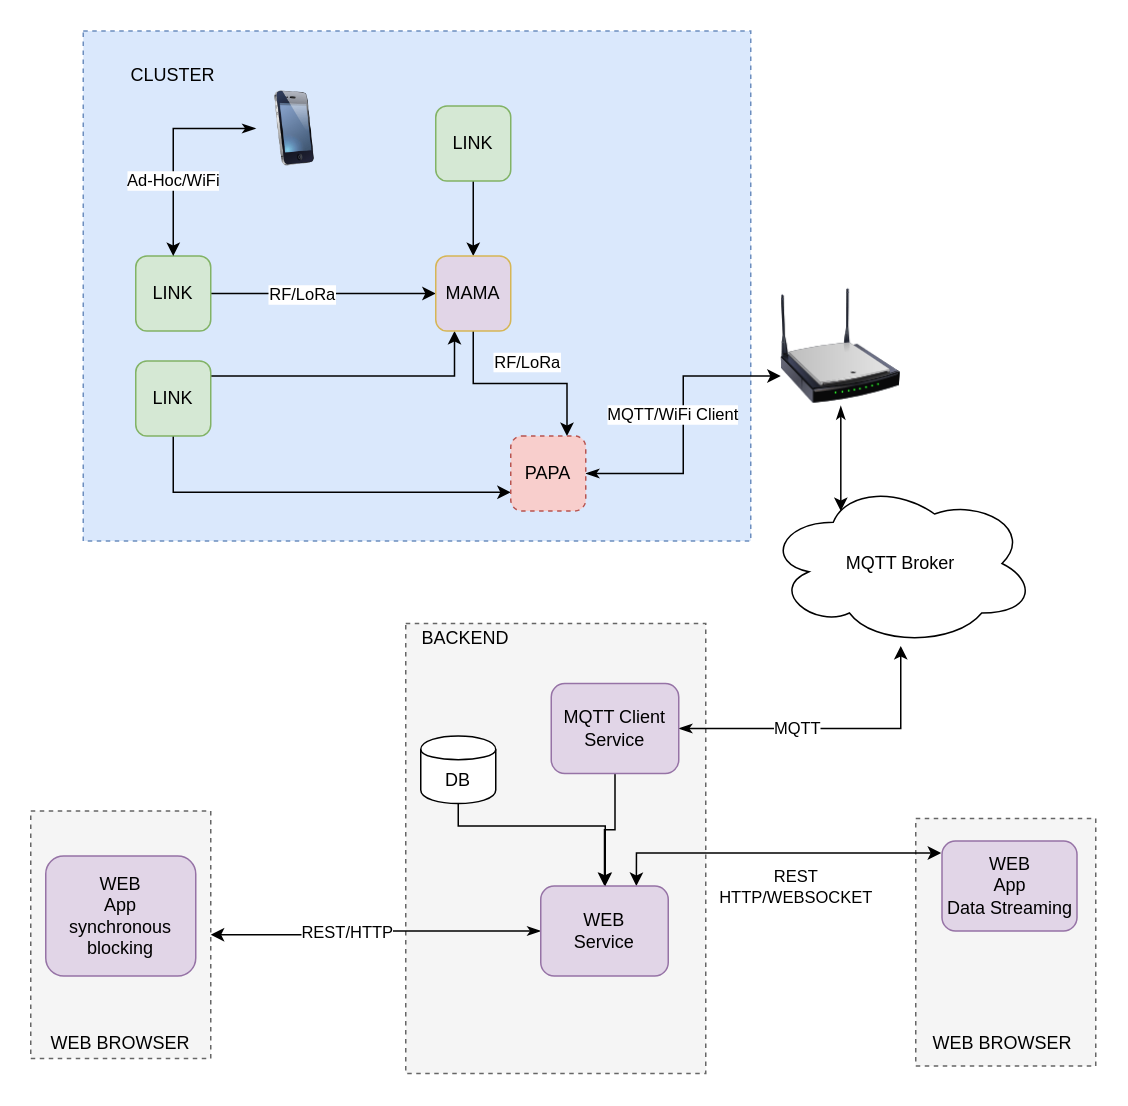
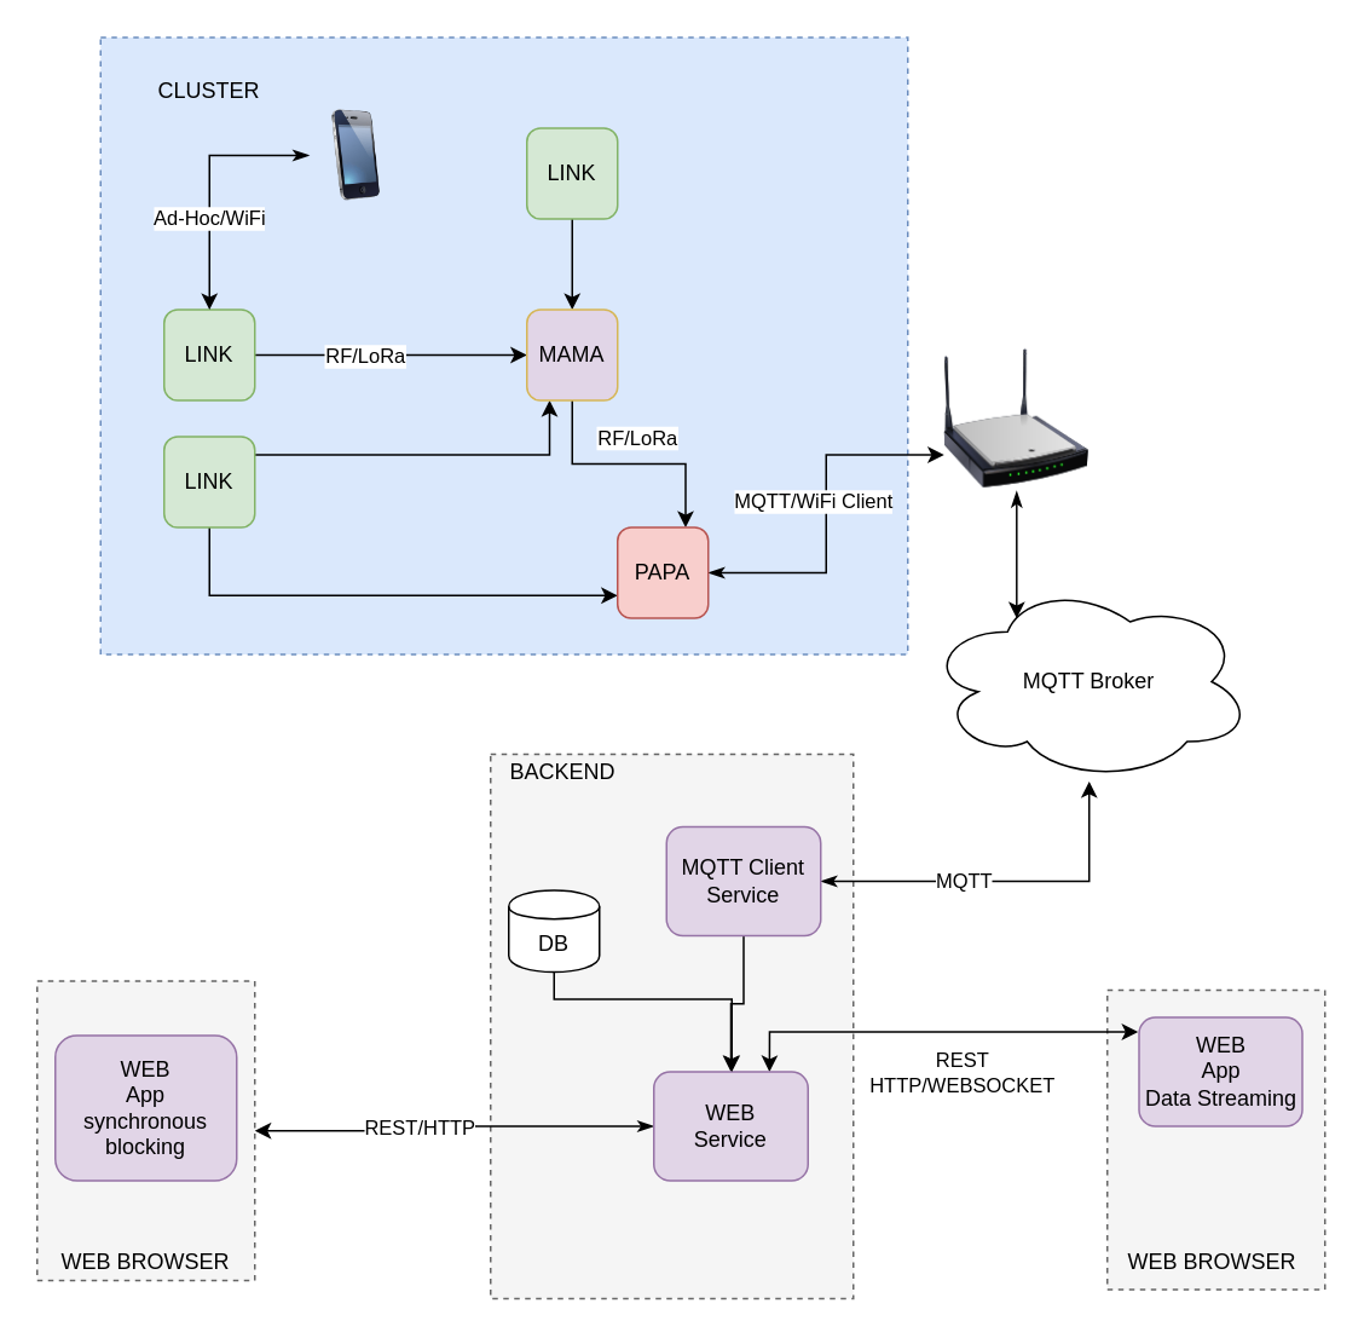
- <mxCell id="19" value="PAPA" style="rounded=1;whiteSpace=wrap;html=1;fillColor=#f8cecc;strokeColor=#b85450;dashed=1;" vertex="1" parent="1"><mxGeometry x="340" y="290" width="50" height="50" as="geometry" /></mxCell>
+ <mxCell id="19" value="PAPA" style="rounded=1;whiteSpace=wrap;html=1;fillColor=#f8cecc;strokeColor=#b85450;" vertex="1" parent="1"><mxGeometry x="340" y="290" width="50" height="50" as="geometry" /></mxCell>
